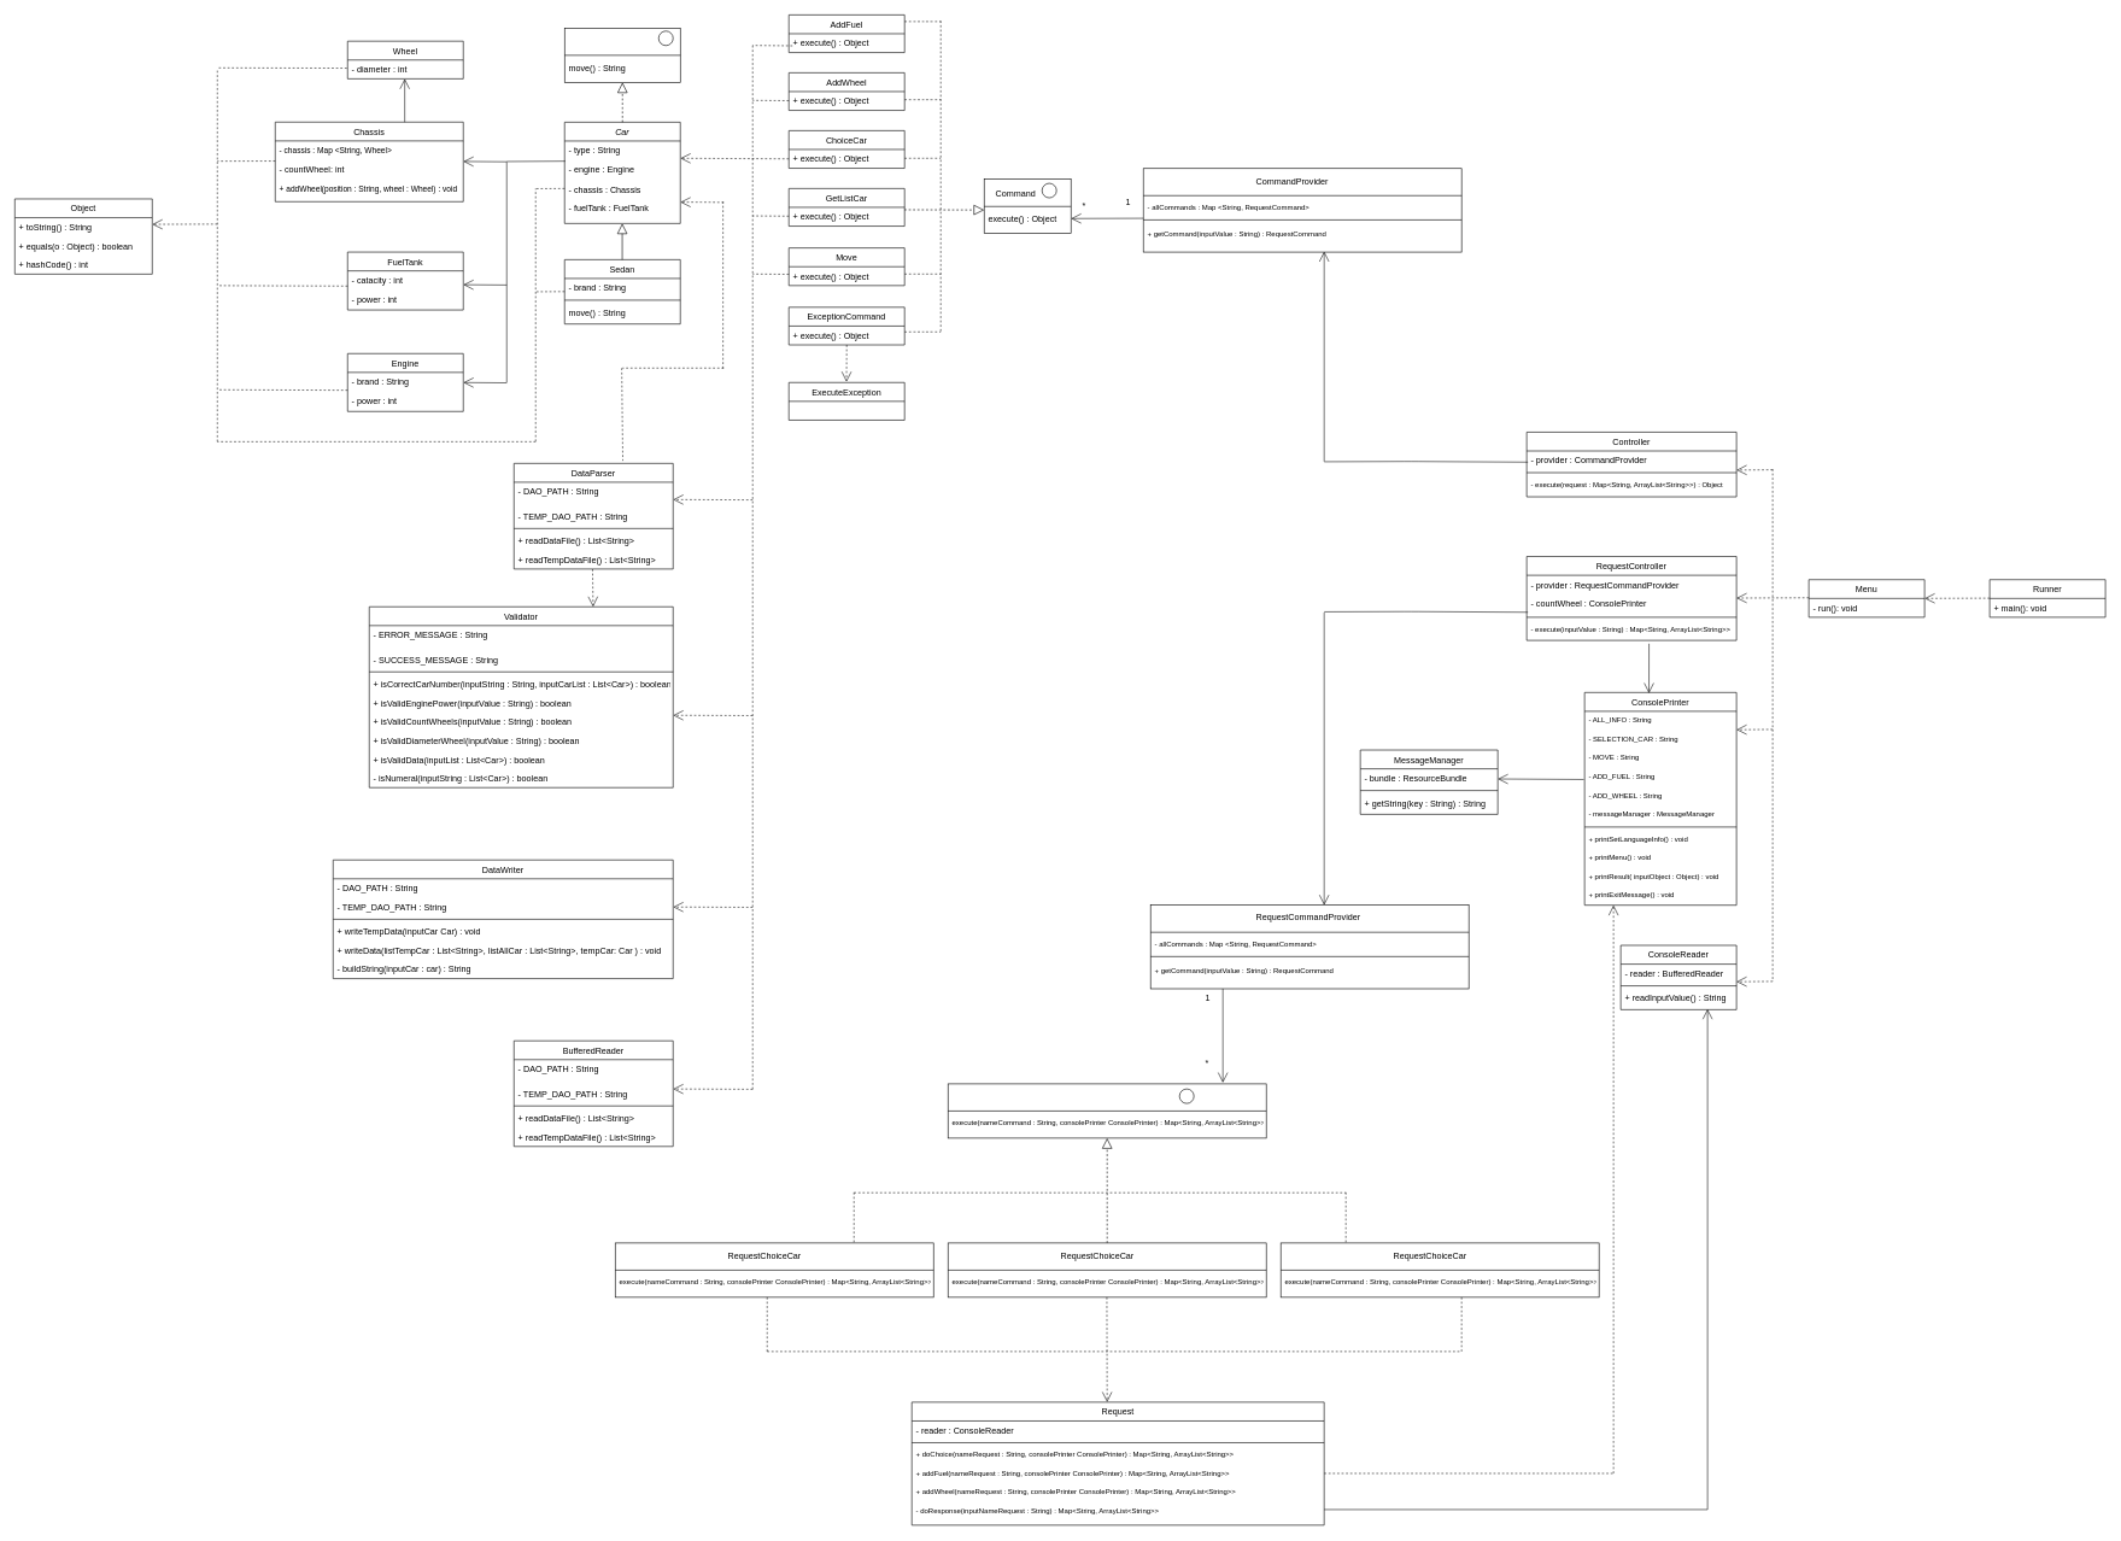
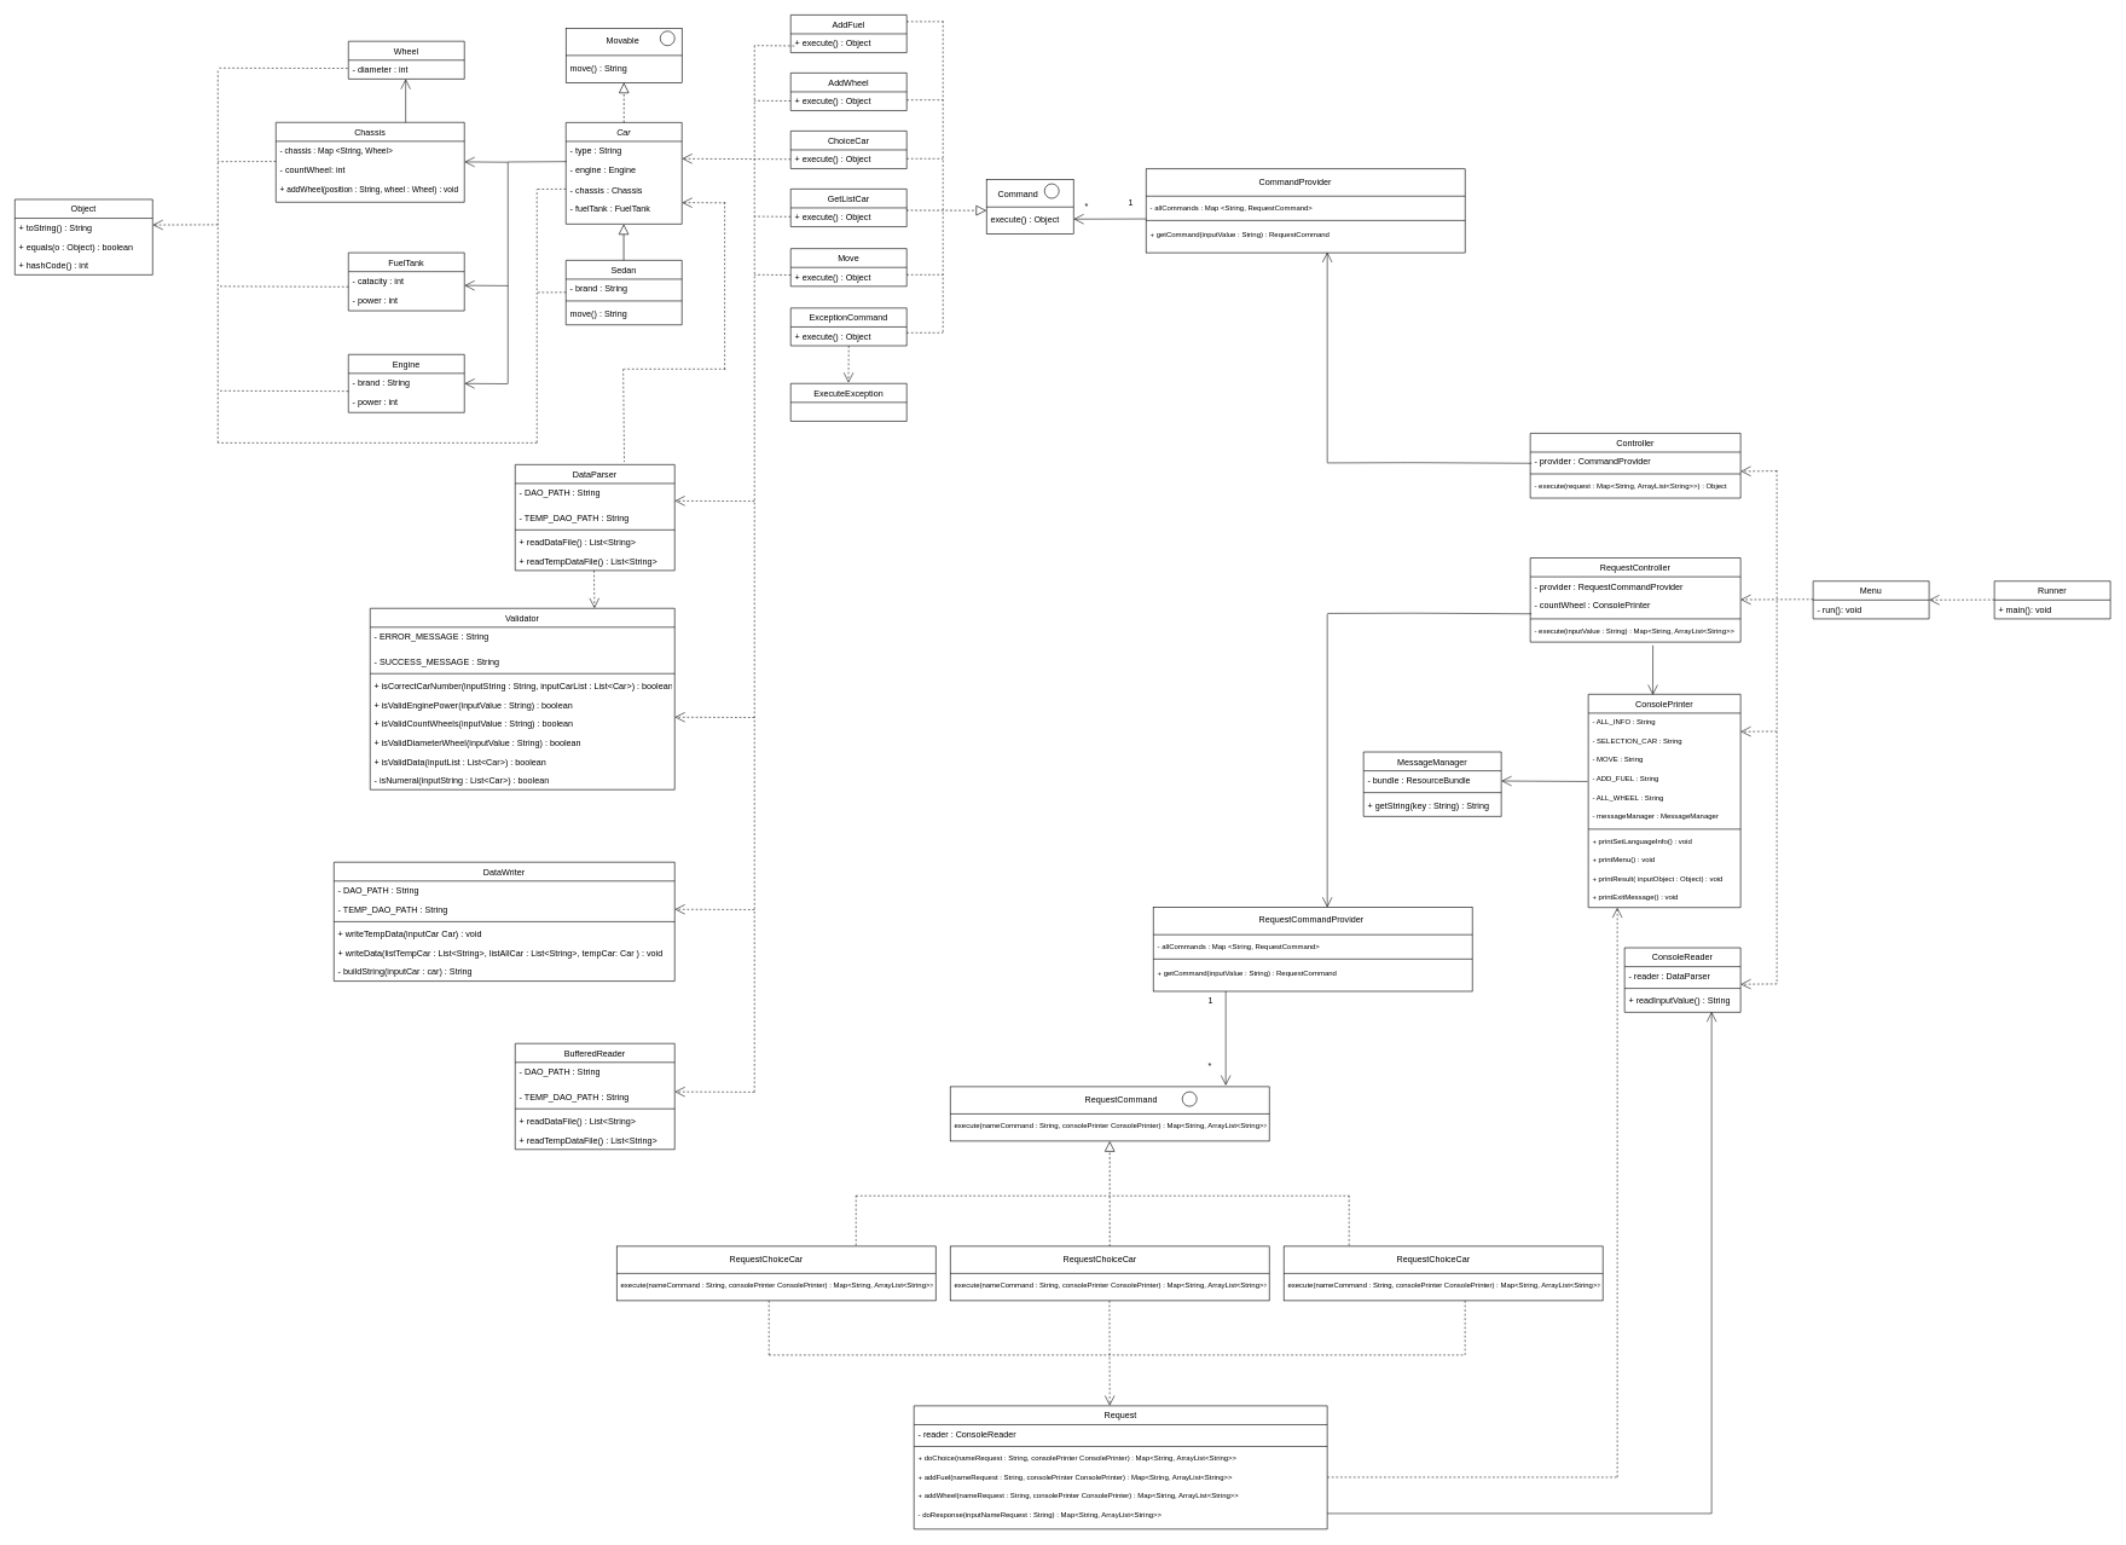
+ <mxCell id="17" value="Movable" style="text;align=left;verticalAlign=top;spacingLeft=4;spacingRight=4;overflow=hidden;rotatable=0;points=[[0,0.5],[1,0.5]];portConstraint=eastwest;" parent="1" vertex="1"><mxGeometry x="830" y="42.34" width="60" height="26" as="geometry" /></mxCell>
- <mxCell id="43" value="- ADD_WHEEL : String" style="text;align=left;verticalAlign=top;spacingLeft=4;spacingRight=4;overflow=hidden;rotatable=0;points=[[0,0.5],[1,0.5]];portConstraint=eastwest;fontSize=10;" parent="38" vertex="1"><mxGeometry y="130" width="210" height="26" as="geometry" /></mxCell>
+ <mxCell id="43" value="- ALL_WHEEL : String" style="text;align=left;verticalAlign=top;spacingLeft=4;spacingRight=4;overflow=hidden;rotatable=0;points=[[0,0.5],[1,0.5]];portConstraint=eastwest;fontSize=10;" parent="38" vertex="1"><mxGeometry y="130" width="210" height="26" as="geometry" /></mxCell>
- <mxCell id="73" value="- reader : BufferedReader" style="text;align=left;verticalAlign=top;spacingLeft=4;spacingRight=4;overflow=hidden;rotatable=0;points=[[0,0.5],[1,0.5]];portConstraint=eastwest;" parent="72" vertex="1"><mxGeometry y="26" width="160" height="26" as="geometry" /></mxCell>
+ <mxCell id="73" value="- reader : DataParser" style="text;align=left;verticalAlign=top;spacingLeft=4;spacingRight=4;overflow=hidden;rotatable=0;points=[[0,0.5],[1,0.5]];portConstraint=eastwest;" parent="72" vertex="1"><mxGeometry y="26" width="160" height="26" as="geometry" /></mxCell>
+ <mxCell id="89" value="RequestCommand" style="text;align=left;verticalAlign=top;spacingLeft=4;spacingRight=4;overflow=hidden;rotatable=0;points=[[0,0.5],[1,0.5]];portConstraint=eastwest;" parent="1" vertex="1"><mxGeometry x="1490" y="1501.74" width="110" height="26" as="geometry" /></mxCell>
